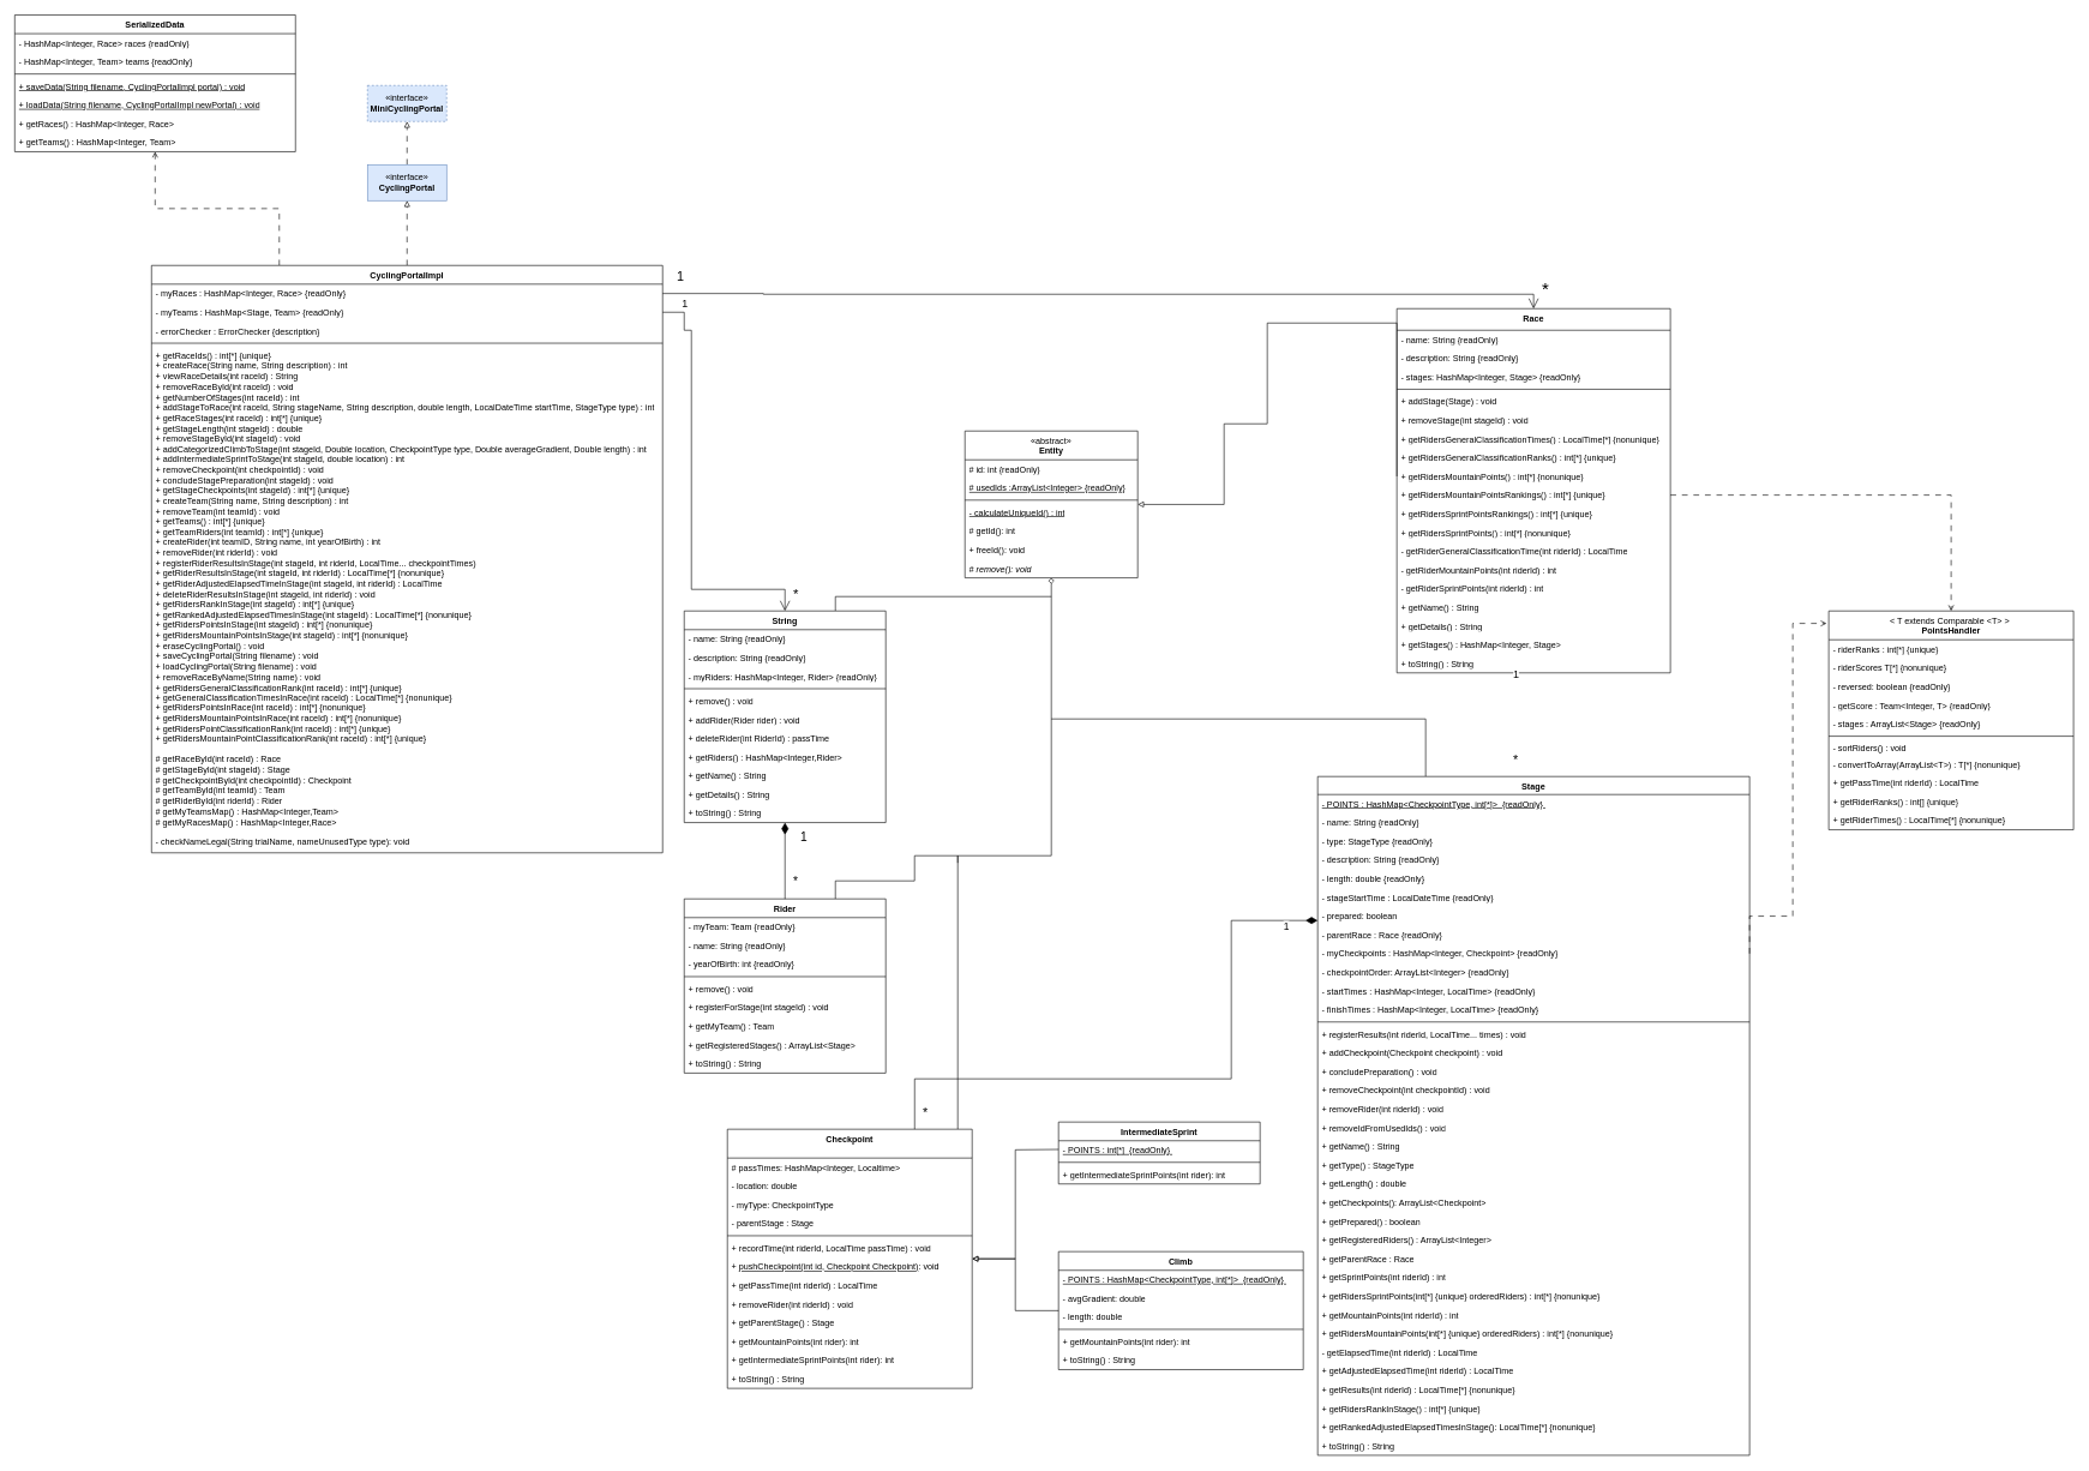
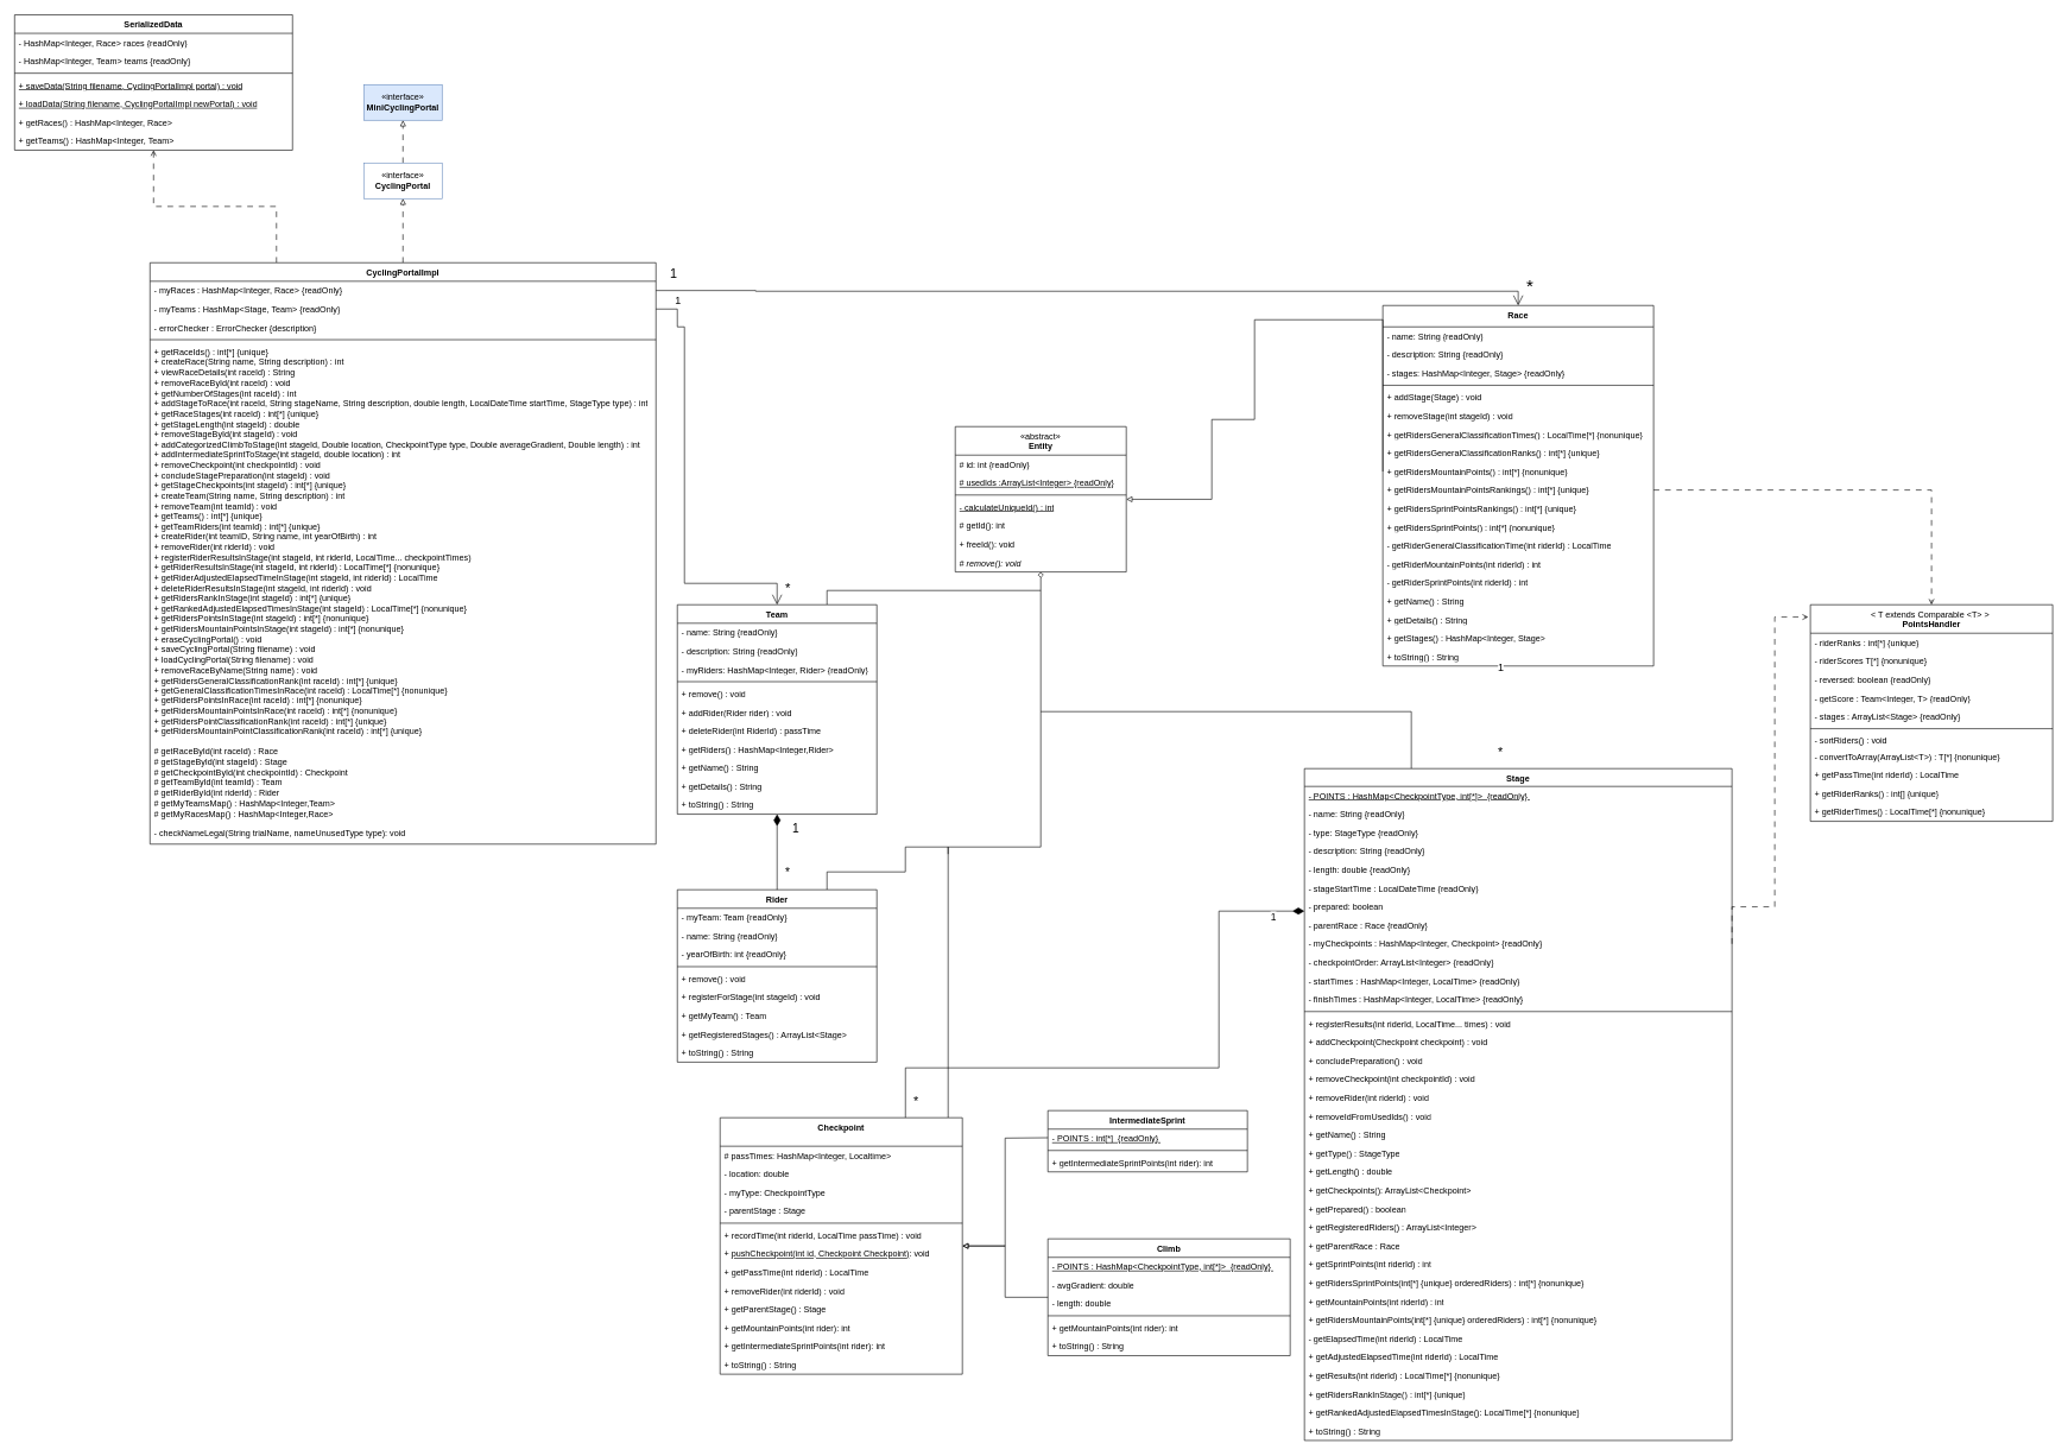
- <mxCell id="2" value="«interface»&lt;br&gt;&lt;b&gt;MiniCyclingPortal&lt;/b&gt;" style="html=1;whiteSpace=wrap;fillColor=#dae8fc;strokeColor=#6c8ebf;dashed=1;" parent="1" vertex="1"><mxGeometry x="510" y="118" width="110" height="50" as="geometry" /></mxCell>
+ <mxCell id="2" value="«interface»&lt;br&gt;&lt;b&gt;MiniCyclingPortal&lt;/b&gt;" style="html=1;whiteSpace=wrap;fillColor=#dae8fc;strokeColor=#6c8ebf;" parent="1" vertex="1"><mxGeometry x="510" y="118" width="110" height="50" as="geometry" /></mxCell>
- <mxCell id="4" value="«interface»&lt;br&gt;&lt;b&gt;CyclingPortal&lt;br&gt;&lt;/b&gt;" style="html=1;whiteSpace=wrap;fillColor=#dae8fc;strokeColor=#6c8ebf;" parent="1" vertex="1"><mxGeometry x="510" y="228" width="110" height="50" as="geometry" /></mxCell>
+ <mxCell id="4" value="«interface»&lt;br&gt;&lt;b&gt;CyclingPortal&lt;br&gt;&lt;/b&gt;" style="html=1;whiteSpace=wrap;fillColor=#ffffff;strokeColor=#6c8ebf;" parent="1" vertex="1"><mxGeometry x="510" y="228" width="110" height="50" as="geometry" /></mxCell>
- <mxCell id="107" value="String" style="swimlane;fontStyle=1;align=center;verticalAlign=top;childLayout=stackLayout;horizontal=1;startSize=26;horizontalStack=0;resizeParent=1;resizeParentMax=0;resizeLast=0;collapsible=1;marginBottom=0;whiteSpace=wrap;html=1;" parent="1" vertex="1"><mxGeometry x="950" y="848" width="280" height="294" as="geometry" /></mxCell>
+ <mxCell id="107" value="Team" style="swimlane;fontStyle=1;align=center;verticalAlign=top;childLayout=stackLayout;horizontal=1;startSize=26;horizontalStack=0;resizeParent=1;resizeParentMax=0;resizeLast=0;collapsible=1;marginBottom=0;whiteSpace=wrap;html=1;" parent="1" vertex="1"><mxGeometry x="950" y="848" width="280" height="294" as="geometry" /></mxCell>
